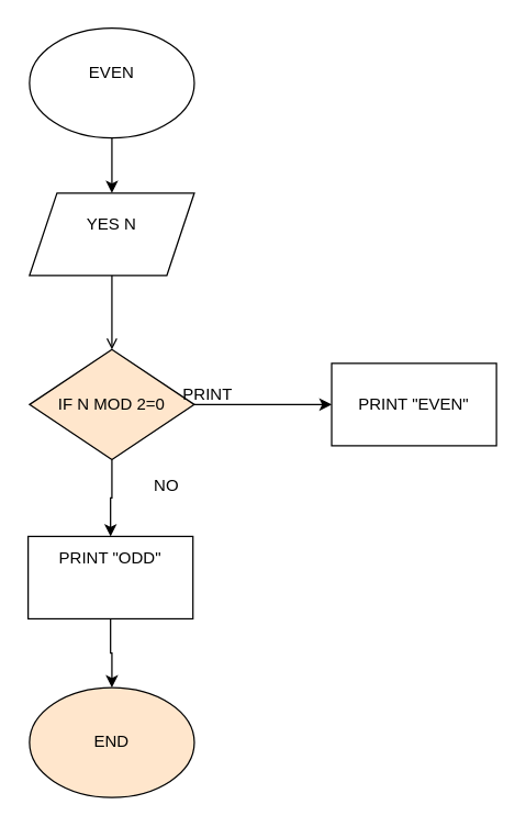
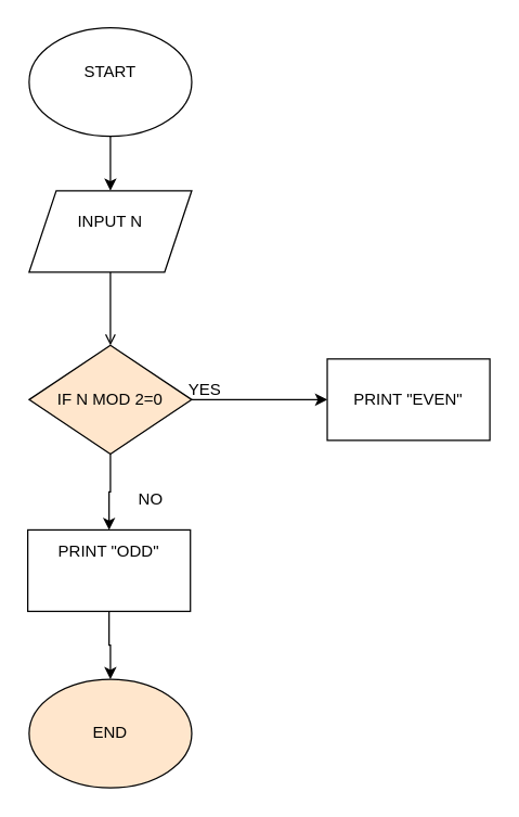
- <mxCell id="3" value="EVEN&lt;div&gt;&lt;br/&gt;&lt;/div&gt;" style="ellipse;whiteSpace=wrap;html=1;" vertex="1" parent="1"><mxGeometry x="21" width="120" height="80" as="geometry" y="20" /></mxCell>
+ <mxCell id="3" value="START&lt;div&gt;&lt;br/&gt;&lt;/div&gt;" style="ellipse;whiteSpace=wrap;html=1;" vertex="1" parent="1"><mxGeometry x="21" width="120" height="80" as="geometry" y="20" /></mxCell>
- <mxCell id="6" value="YES N&lt;div&gt;&lt;br/&gt;&lt;/div&gt;" style="shape=parallelogram;perimeter=parallelogramPerimeter;whiteSpace=wrap;html=1;fixedSize=1;" vertex="1" parent="1"><mxGeometry x="21" y="140" width="120" height="60" as="geometry" /></mxCell>
+ <mxCell id="6" value="INPUT N&lt;div&gt;&lt;br/&gt;&lt;/div&gt;" style="shape=parallelogram;perimeter=parallelogramPerimeter;whiteSpace=wrap;html=1;fixedSize=1;" vertex="1" parent="1"><mxGeometry x="21" y="140" width="120" height="60" as="geometry" /></mxCell>
- <mxCell id="13" value="PRINT&lt;div&gt;&lt;br/&gt;&lt;/div&gt;" style="text;html=1;align=center;verticalAlign=middle;whiteSpace=wrap;rounded=0;" vertex="1" parent="1"><mxGeometry x="121" y="279" width="60" height="30" as="geometry" /></mxCell>
+ <mxCell id="13" value="YES&lt;div&gt;&lt;br/&gt;&lt;/div&gt;" style="text;html=1;align=center;verticalAlign=middle;whiteSpace=wrap;rounded=0;" vertex="1" parent="1"><mxGeometry x="121" y="279" width="60" height="30" as="geometry" /></mxCell>
- <mxCell id="14" value="NO&lt;div&gt;&lt;br/&gt;&lt;/div&gt;" style="text;html=1;align=center;verticalAlign=middle;whiteSpace=wrap;rounded=0;" vertex="1" parent="1"><mxGeometry x="91" y="345" width="60" height="30" as="geometry" /></mxCell>
+ <mxCell id="14" value="NO&lt;div&gt;&lt;br/&gt;&lt;/div&gt;" style="text;html=1;align=center;verticalAlign=middle;whiteSpace=wrap;rounded=0;" vertex="1" parent="1"><mxGeometry x="81" y="360" width="60" height="30" as="geometry" /></mxCell>
